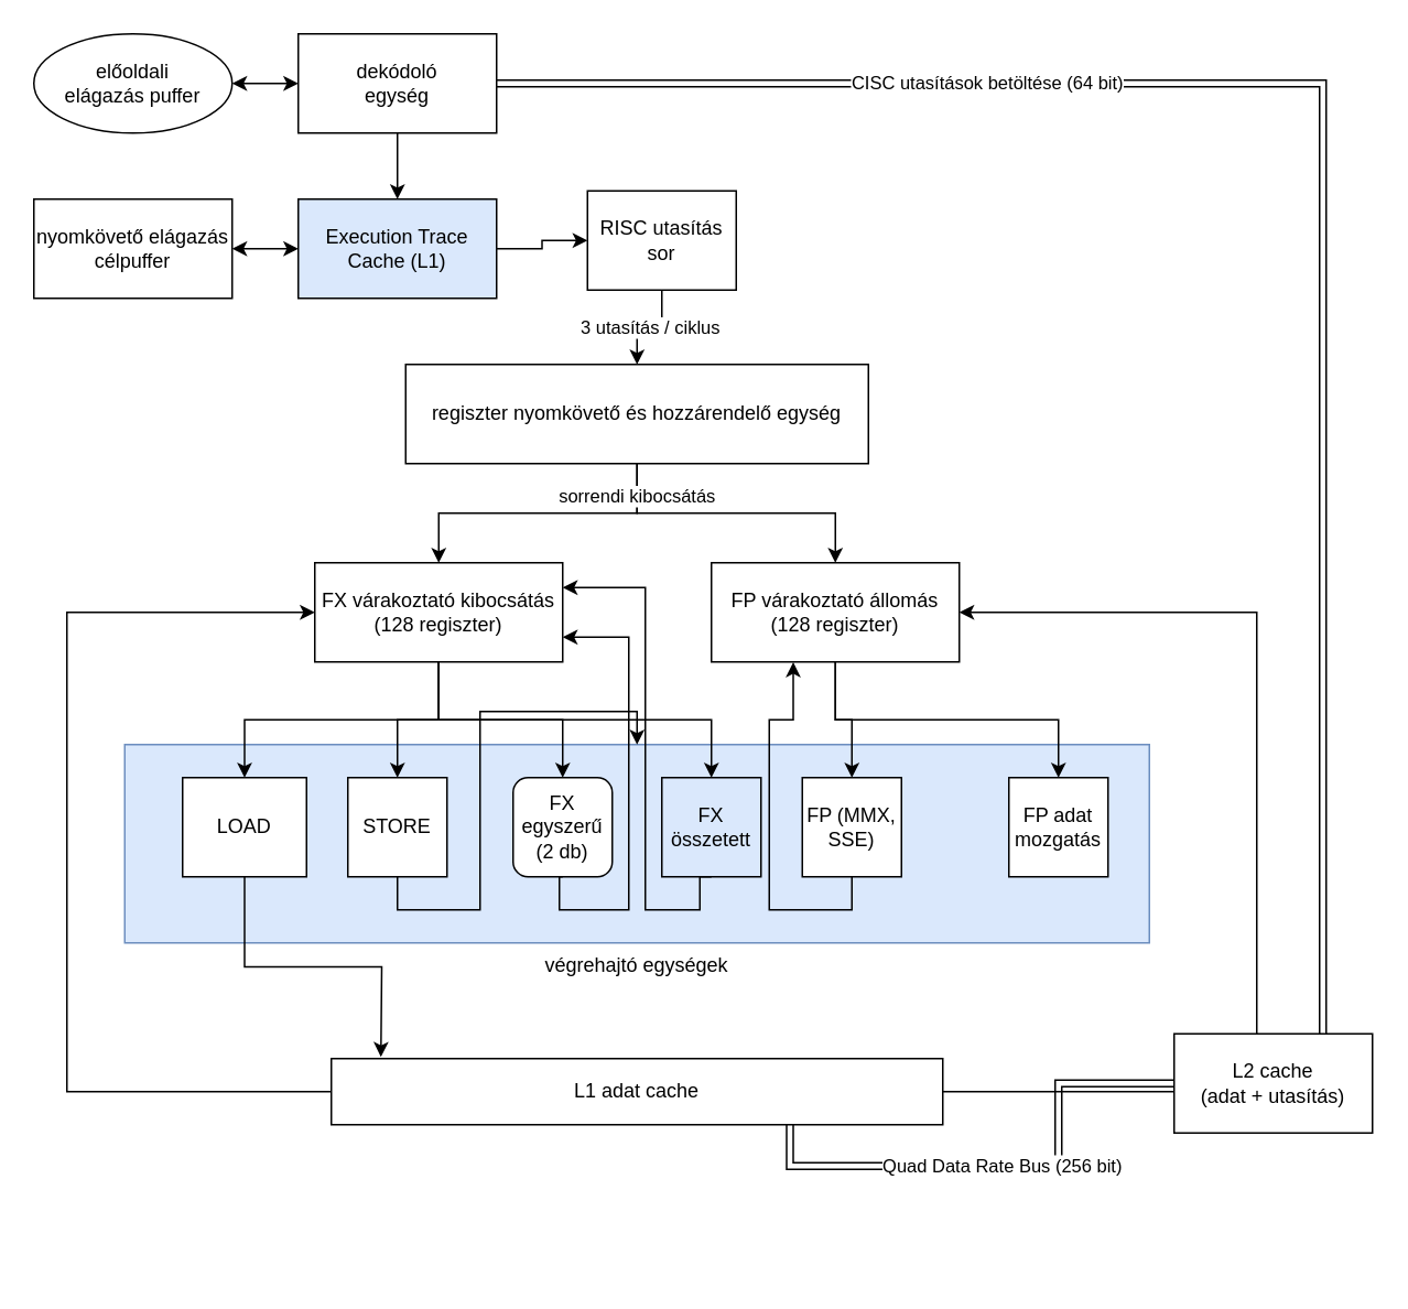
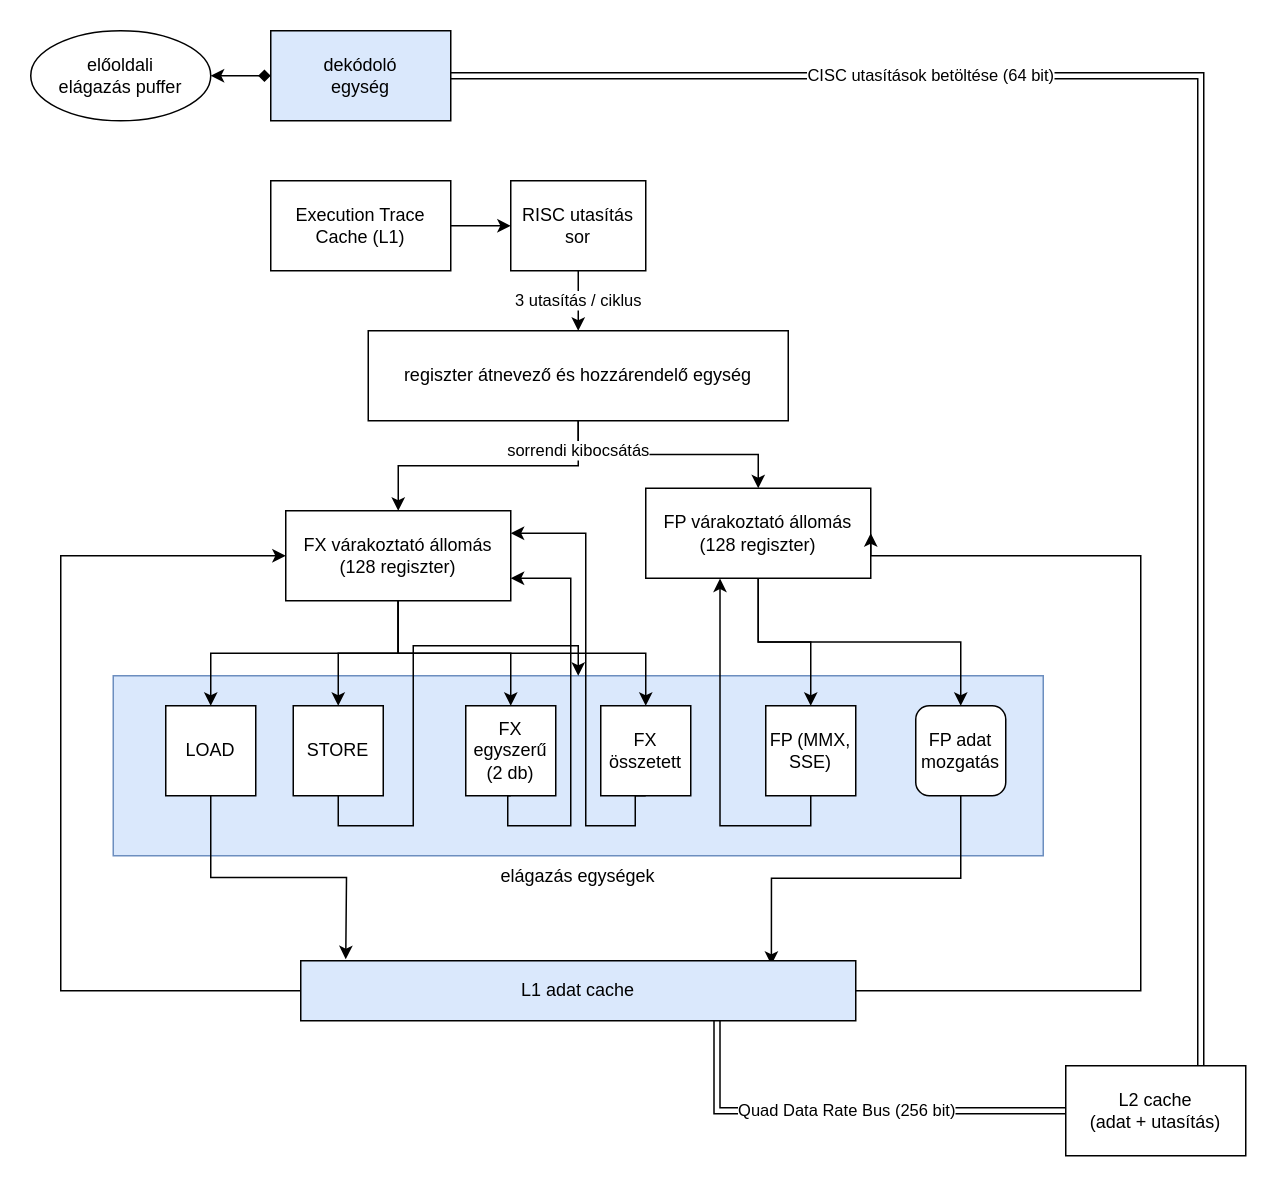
- <mxCell id="3" style="edgeStyle=orthogonalEdgeStyle;rounded=0;orthogonalLoop=1;jettySize=auto;html=1;exitX=1;exitY=0.5;exitDx=0;exitDy=0;entryX=0;entryY=0.5;entryDx=0;entryDy=0;startArrow=classic;startFill=1;" edge="1" parent="1" source="4" target="6"><mxGeometry relative="1" as="geometry" /></mxCell>
+ <mxCell id="3" style="edgeStyle=orthogonalEdgeStyle;rounded=0;orthogonalLoop=1;jettySize=auto;html=1;exitX=1;exitY=0.5;exitDx=0;exitDy=0;entryX=0;entryY=0.5;entryDx=0;entryDy=0;startArrow=classic;startFill=1;endArrow=diamond;" edge="1" parent="1" source="4" target="6"><mxGeometry relative="1" as="geometry" /></mxCell>
- <mxCell id="6" value="&lt;div&gt;dekódoló&lt;/div&gt;&lt;div&gt;egység&lt;br&gt;&lt;/div&gt;" style="rounded=0;whiteSpace=wrap;html=1;" vertex="1" parent="1"><mxGeometry x="180" y="20" width="120" height="60" as="geometry" /></mxCell>
+ <mxCell id="6" value="&lt;div&gt;dekódoló&lt;/div&gt;&lt;div&gt;egység&lt;br&gt;&lt;/div&gt;" style="rounded=0;whiteSpace=wrap;html=1;fillColor=#dae8fc;" vertex="1" parent="1"><mxGeometry x="180" y="20" width="120" height="60" as="geometry" /></mxCell>
- <mxCell id="5" style="edgeStyle=orthogonalEdgeStyle;rounded=0;orthogonalLoop=1;jettySize=auto;html=1;exitX=0.5;exitY=1;exitDx=0;exitDy=0;entryX=0.5;entryY=0;entryDx=0;entryDy=0;startArrow=none;startFill=0;" edge="1" parent="1" source="6" target="10"><mxGeometry relative="1" as="geometry" /></mxCell>
- <mxCell id="12" value="RISC utasítás sor" style="rounded=0;whiteSpace=wrap;html=1;" vertex="1" parent="1"><mxGeometry x="355" y="115" width="90" height="60" as="geometry" /></mxCell>
+ <mxCell id="12" value="RISC utasítás sor" style="rounded=0;whiteSpace=wrap;html=1;" vertex="1" parent="1"><mxGeometry x="340" y="120" width="90" height="60" as="geometry" /></mxCell>
- <mxCell id="8" value="nyomkövető elágazás célpuffer" style="rounded=0;whiteSpace=wrap;html=1;" vertex="1" parent="1"><mxGeometry x="20" y="120" width="120" height="60" as="geometry" /></mxCell>
- <mxCell id="7" style="edgeStyle=orthogonalEdgeStyle;rounded=0;orthogonalLoop=1;jettySize=auto;html=1;exitX=1;exitY=0.5;exitDx=0;exitDy=0;entryX=0;entryY=0.5;entryDx=0;entryDy=0;startArrow=classic;startFill=1;" edge="1" parent="1" source="8" target="10"><mxGeometry relative="1" as="geometry" /></mxCell>
- <mxCell id="10" value="Execution Trace Cache (L1)" style="rounded=0;whiteSpace=wrap;html=1;fillColor=#dae8fc;" vertex="1" parent="1"><mxGeometry x="180" y="120" width="120" height="60" as="geometry" /></mxCell>
+ <mxCell id="10" value="Execution Trace Cache (L1)" style="rounded=0;whiteSpace=wrap;html=1;" vertex="1" parent="1"><mxGeometry x="180" y="120" width="120" height="60" as="geometry" /></mxCell>
- <mxCell id="14" value="regiszter nyomkövető és hozzárendelő egység" style="rounded=0;whiteSpace=wrap;html=1;" vertex="1" parent="1"><mxGeometry x="245" y="220" width="280" height="60" as="geometry" /></mxCell>
+ <mxCell id="14" value="regiszter átnevező és hozzárendelő egység" style="rounded=0;whiteSpace=wrap;html=1;" vertex="1" parent="1"><mxGeometry x="245" y="220" width="280" height="60" as="geometry" /></mxCell>
- <mxCell id="19" value="&lt;div&gt;FX várakoztató kibocsátás&lt;/div&gt;&lt;div&gt;(128 regiszter)&lt;br&gt;&lt;/div&gt;" style="rounded=0;whiteSpace=wrap;html=1;" vertex="1" parent="1"><mxGeometry x="190" y="340" width="150" height="60" as="geometry" /></mxCell>
+ <mxCell id="19" value="&lt;div&gt;FX várakoztató állomás&lt;/div&gt;&lt;div&gt;(128 regiszter)&lt;br&gt;&lt;/div&gt;" style="rounded=0;whiteSpace=wrap;html=1;" vertex="1" parent="1"><mxGeometry x="190" y="340" width="150" height="60" as="geometry" /></mxCell>
- <mxCell id="22" value="&lt;div&gt;FP várakoztató állomás&lt;/div&gt;&lt;div&gt;(128 regiszter)&lt;br&gt;&lt;/div&gt;" style="rounded=0;whiteSpace=wrap;html=1;" vertex="1" parent="1"><mxGeometry x="430" y="340" width="150" height="60" as="geometry" /></mxCell>
+ <mxCell id="22" value="&lt;div&gt;FP várakoztató állomás&lt;/div&gt;&lt;div&gt;(128 regiszter)&lt;br&gt;&lt;/div&gt;" style="rounded=0;whiteSpace=wrap;html=1;" vertex="1" parent="1"><mxGeometry x="430" y="325" width="150" height="60" as="geometry" /></mxCell>
- <mxCell id="25" value="&lt;div&gt;LOAD&lt;/div&gt;" style="rounded=0;whiteSpace=wrap;html=1;" vertex="1" parent="1"><mxGeometry x="110" y="470" width="75" height="60" as="geometry" /></mxCell>
+ <mxCell id="25" value="&lt;div&gt;LOAD&lt;/div&gt;" style="rounded=0;whiteSpace=wrap;html=1;" vertex="1" parent="1"><mxGeometry x="110" y="470" width="60" height="60" as="geometry" /></mxCell>
- <mxCell id="27" value="STORE" style="rounded=0;whiteSpace=wrap;html=1;" vertex="1" parent="1"><mxGeometry x="210" y="470" width="60" height="60" as="geometry" /></mxCell>
+ <mxCell id="27" value="STORE" style="rounded=0;whiteSpace=wrap;html=1;" vertex="1" parent="1"><mxGeometry x="195" y="470" width="60" height="60" as="geometry" /></mxCell>
- <mxCell id="29" value="FX egyszerű&lt;br&gt;&lt;div&gt;(2 db)&lt;br&gt;&lt;/div&gt;" style="whiteSpace=wrap;html=1;rounded=1;" vertex="1" parent="1"><mxGeometry x="310" y="470" width="60" height="60" as="geometry" /></mxCell>
+ <mxCell id="29" value="FX egyszerű&lt;br&gt;&lt;div&gt;(2 db)&lt;br&gt;&lt;/div&gt;" style="rounded=0;whiteSpace=wrap;html=1;" vertex="1" parent="1"><mxGeometry x="310" y="470" width="60" height="60" as="geometry" /></mxCell>
- <mxCell id="31" value="FX összetett" style="rounded=0;whiteSpace=wrap;html=1;fillColor=#dae8fc;" vertex="1" parent="1"><mxGeometry x="400" y="470" width="60" height="60" as="geometry" /></mxCell>
+ <mxCell id="31" value="FX összetett" style="rounded=0;whiteSpace=wrap;html=1;" vertex="1" parent="1"><mxGeometry x="400" y="470" width="60" height="60" as="geometry" /></mxCell>
- <mxCell id="33" value="FP (MMX,&lt;div&gt;SSE)&lt;/div&gt;" style="rounded=0;whiteSpace=wrap;html=1;" vertex="1" parent="1"><mxGeometry x="485" y="470" width="60" height="60" as="geometry" /></mxCell>
+ <mxCell id="33" value="FP (MMX,&lt;div&gt;SSE)&lt;/div&gt;" style="rounded=0;whiteSpace=wrap;html=1;" vertex="1" parent="1"><mxGeometry x="510" y="470" width="60" height="60" as="geometry" /></mxCell>
- <mxCell id="35" value="&lt;div&gt;FP adat&lt;/div&gt;&lt;div&gt;mozgatás&lt;/div&gt;" style="rounded=0;whiteSpace=wrap;html=1;" vertex="1" parent="1"><mxGeometry x="610" y="470" width="60" height="60" as="geometry" /></mxCell>
+ <mxCell id="35" value="&lt;div&gt;FP adat&lt;/div&gt;&lt;div&gt;mozgatás&lt;/div&gt;" style="whiteSpace=wrap;html=1;rounded=1;" vertex="1" parent="1"><mxGeometry x="610" y="470" width="60" height="60" as="geometry" /></mxCell>
- <mxCell id="2" value="végrehajtó egységek" style="rounded=0;whiteSpace=wrap;html=1;fillColor=#dae8fc;strokeColor=#6c8ebf;labelPosition=center;verticalLabelPosition=bottom;align=center;verticalAlign=top;" vertex="1" parent="1"><mxGeometry x="75" y="450" width="620" height="120" as="geometry" /></mxCell>
+ <mxCell id="2" value="elágazás egységek" style="rounded=0;whiteSpace=wrap;html=1;fillColor=#dae8fc;strokeColor=#6c8ebf;labelPosition=center;verticalLabelPosition=bottom;align=center;verticalAlign=top;" vertex="1" parent="1"><mxGeometry x="75" y="450" width="620" height="120" as="geometry" /></mxCell>
+ <mxCell id="34" style="edgeStyle=orthogonalEdgeStyle;rounded=0;orthogonalLoop=1;jettySize=auto;html=1;exitX=0.5;exitY=1;exitDx=0;exitDy=0;entryX=0.848;entryY=0.067;entryDx=0;entryDy=0;entryPerimeter=0;startArrow=none;startFill=0;" edge="1" parent="1" source="35" target="38"><mxGeometry relative="1" as="geometry" /></mxCell>
- <mxCell id="41" value="&lt;div&gt;L2 cache&lt;/div&gt;&lt;div&gt;(adat + utasítás)&lt;br&gt;&lt;/div&gt;" style="rounded=0;whiteSpace=wrap;html=1;" vertex="1" parent="1"><mxGeometry x="710" y="625" width="120" height="60" as="geometry" /></mxCell>
+ <mxCell id="41" value="&lt;div&gt;L2 cache&lt;/div&gt;&lt;div&gt;(adat + utasítás)&lt;br&gt;&lt;/div&gt;" style="rounded=0;whiteSpace=wrap;html=1;" vertex="1" parent="1"><mxGeometry x="710" y="710" width="120" height="60" as="geometry" /></mxCell>
- <mxCell id="38" value="L1 adat cache" style="rounded=0;whiteSpace=wrap;html=1;" vertex="1" parent="1"><mxGeometry x="200" y="640" width="370" height="40" as="geometry" /></mxCell>
+ <mxCell id="38" value="L1 adat cache" style="rounded=0;whiteSpace=wrap;html=1;fillColor=#dae8fc;" vertex="1" parent="1"><mxGeometry x="200" y="640" width="370" height="40" as="geometry" /></mxCell>
